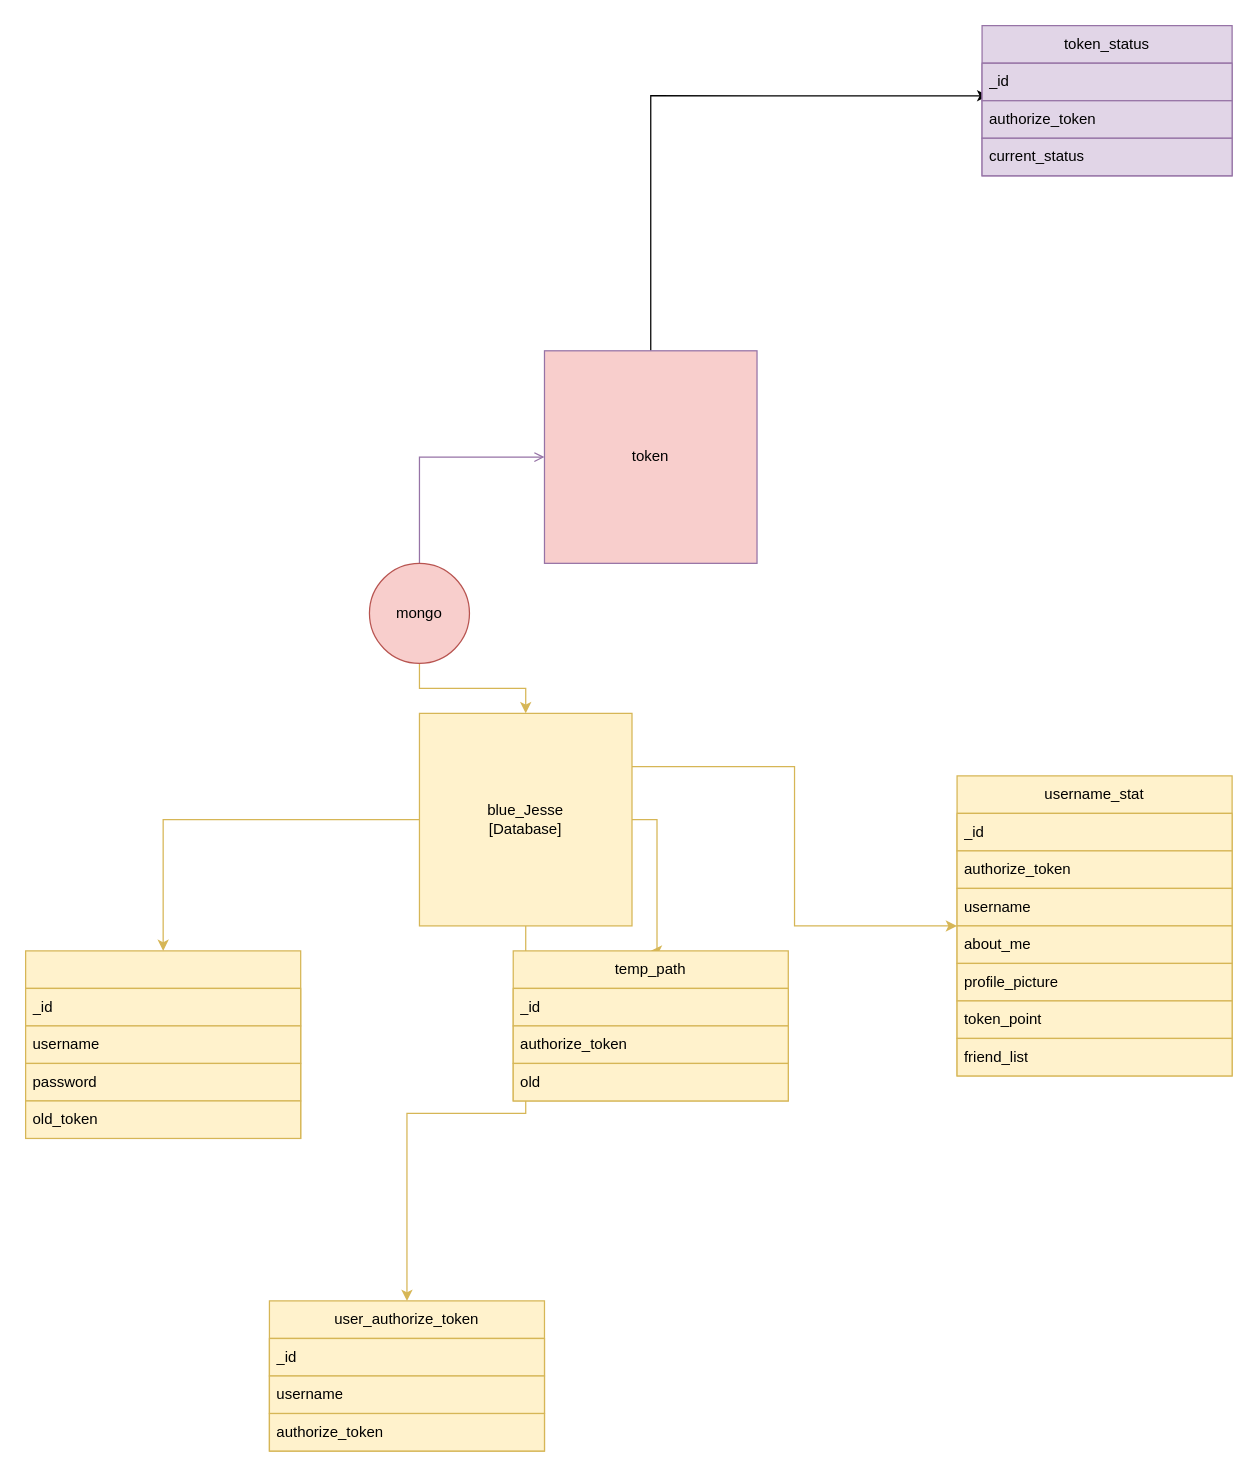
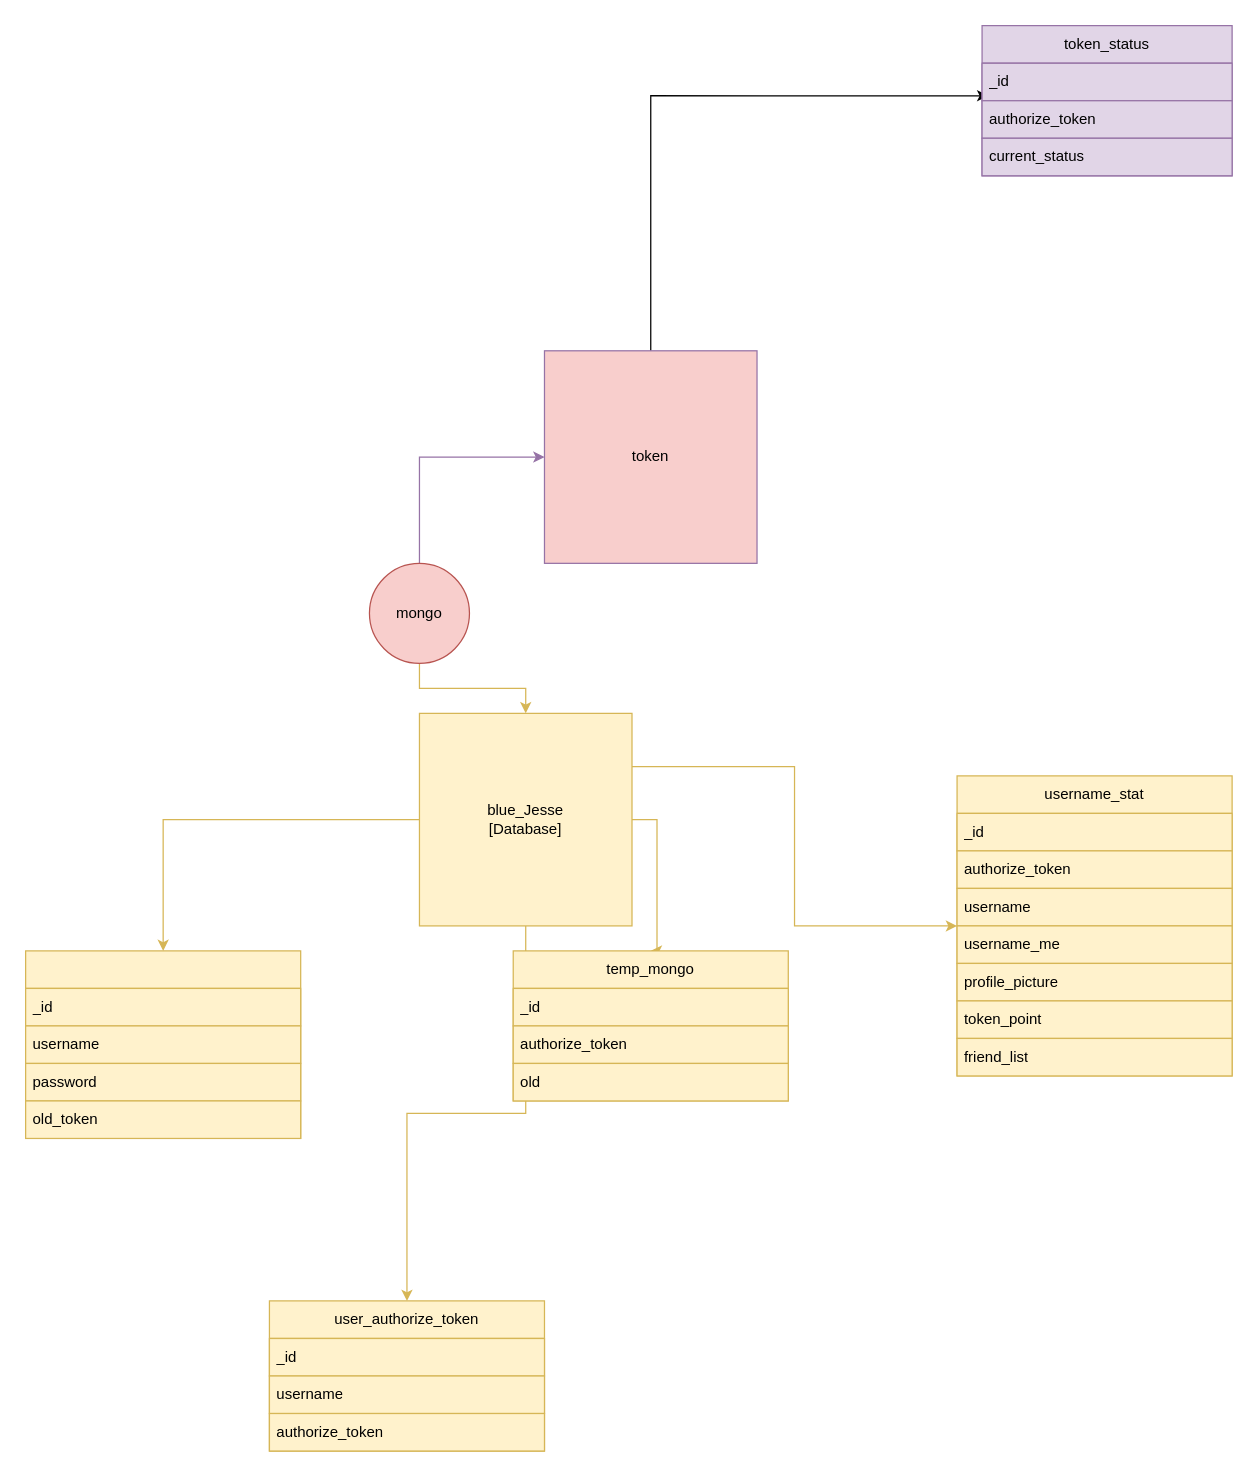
- <mxCell id="8" style="edgeStyle=orthogonalEdgeStyle;rounded=0;orthogonalLoop=1;jettySize=auto;html=1;exitX=0.5;exitY=0;exitDx=0;exitDy=0;fillColor=#e1d5e7;strokeColor=#9673a6;endArrow=open;" edge="1" parent="1" source="9" target="32"><mxGeometry relative="1" as="geometry" /></mxCell>
+ <mxCell id="8" style="edgeStyle=orthogonalEdgeStyle;rounded=0;orthogonalLoop=1;jettySize=auto;html=1;exitX=0.5;exitY=0;exitDx=0;exitDy=0;fillColor=#e1d5e7;strokeColor=#9673a6;" edge="1" parent="1" source="9" target="32"><mxGeometry relative="1" as="geometry" /></mxCell>
- <mxCell id="27" value="about_me" style="text;strokeColor=#d6b656;fillColor=#fff2cc;align=left;verticalAlign=middle;spacingLeft=4;spacingRight=4;overflow=hidden;points=[[0,0.5],[1,0.5]];portConstraint=eastwest;rotatable=0;whiteSpace=wrap;html=1;" parent="23" vertex="1"><mxGeometry y="120" width="220" height="30" as="geometry" /></mxCell>
+ <mxCell id="27" value="username_me" style="text;strokeColor=#d6b656;fillColor=#fff2cc;align=left;verticalAlign=middle;spacingLeft=4;spacingRight=4;overflow=hidden;points=[[0,0.5],[1,0.5]];portConstraint=eastwest;rotatable=0;whiteSpace=wrap;html=1;" parent="23" vertex="1"><mxGeometry y="120" width="220" height="30" as="geometry" /></mxCell>
- <mxCell id="15" value="temp_path" style="swimlane;fontStyle=0;childLayout=stackLayout;horizontal=1;startSize=30;horizontalStack=0;resizeParent=1;resizeParentMax=0;resizeLast=0;collapsible=1;marginBottom=0;whiteSpace=wrap;html=1;fillColor=#fff2cc;strokeColor=#d6b656;" parent="1" vertex="1"><mxGeometry x="410" y="760" width="220" height="120" as="geometry" /></mxCell>
+ <mxCell id="15" value="temp_mongo" style="swimlane;fontStyle=0;childLayout=stackLayout;horizontal=1;startSize=30;horizontalStack=0;resizeParent=1;resizeParentMax=0;resizeLast=0;collapsible=1;marginBottom=0;whiteSpace=wrap;html=1;fillColor=#fff2cc;strokeColor=#d6b656;" parent="1" vertex="1"><mxGeometry x="410" y="760" width="220" height="120" as="geometry" /></mxCell>
